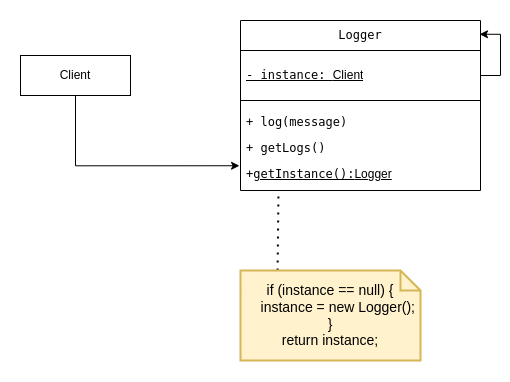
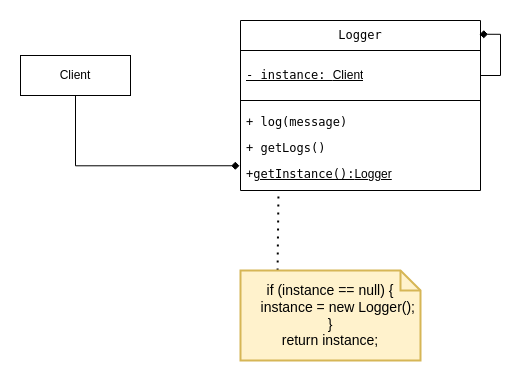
- <mxCell id="4" style="edgeStyle=orthogonalEdgeStyle;rounded=0;orthogonalLoop=1;jettySize=auto;html=1;exitX=1;exitY=0.5;exitDx=0;exitDy=0;entryX=0.996;entryY=0.081;entryDx=0;entryDy=0;entryPerimeter=0;fontFamily=Helvetica;fontSize=12;fontColor=default;fontStyle=0;horizontal=1;" parent="2" source="3" target="2" edge="1"><mxGeometry relative="1" as="geometry" /></mxCell>
+ <mxCell id="4" style="edgeStyle=orthogonalEdgeStyle;rounded=0;orthogonalLoop=1;jettySize=auto;html=1;exitX=1;exitY=0.5;exitDx=0;exitDy=0;entryX=0.996;entryY=0.081;entryDx=0;entryDy=0;entryPerimeter=0;fontFamily=Helvetica;fontSize=12;fontColor=default;fontStyle=0;horizontal=1;endArrow=diamond;" parent="2" source="3" target="2" edge="1"><mxGeometry relative="1" as="geometry" /></mxCell>
- <mxCell id="7" style="edgeStyle=orthogonalEdgeStyle;rounded=0;orthogonalLoop=1;jettySize=auto;html=1;entryX=-0.004;entryY=0.725;entryDx=0;entryDy=0;entryPerimeter=0;fontFamily=Helvetica;fontSize=12;fontColor=default;fontStyle=0;horizontal=1;" parent="1" source="6" target="5" edge="1"><mxGeometry relative="1" as="geometry" /></mxCell>
+ <mxCell id="7" style="edgeStyle=orthogonalEdgeStyle;rounded=0;orthogonalLoop=1;jettySize=auto;html=1;entryX=-0.004;entryY=0.725;entryDx=0;entryDy=0;entryPerimeter=0;fontFamily=Helvetica;fontSize=12;fontColor=default;fontStyle=0;horizontal=1;endArrow=diamond;" parent="1" source="6" target="5" edge="1"><mxGeometry relative="1" as="geometry" /></mxCell>
